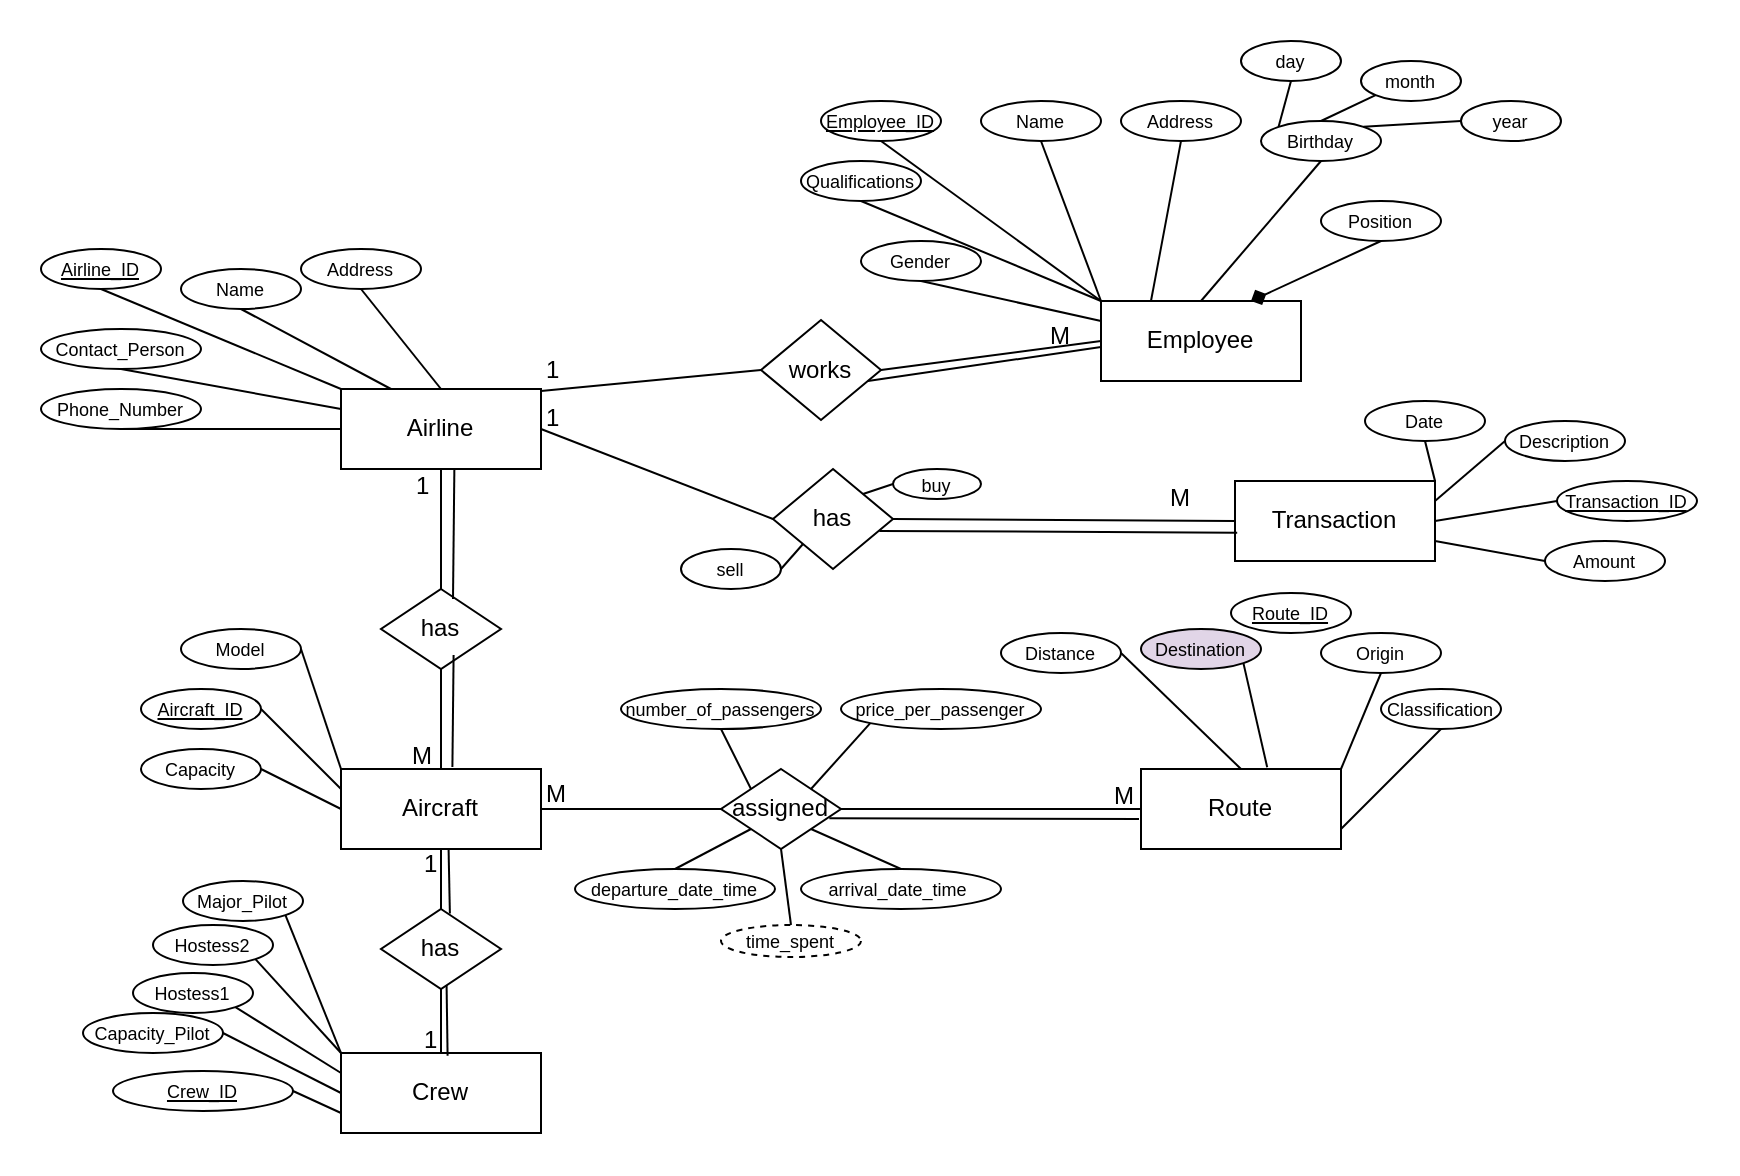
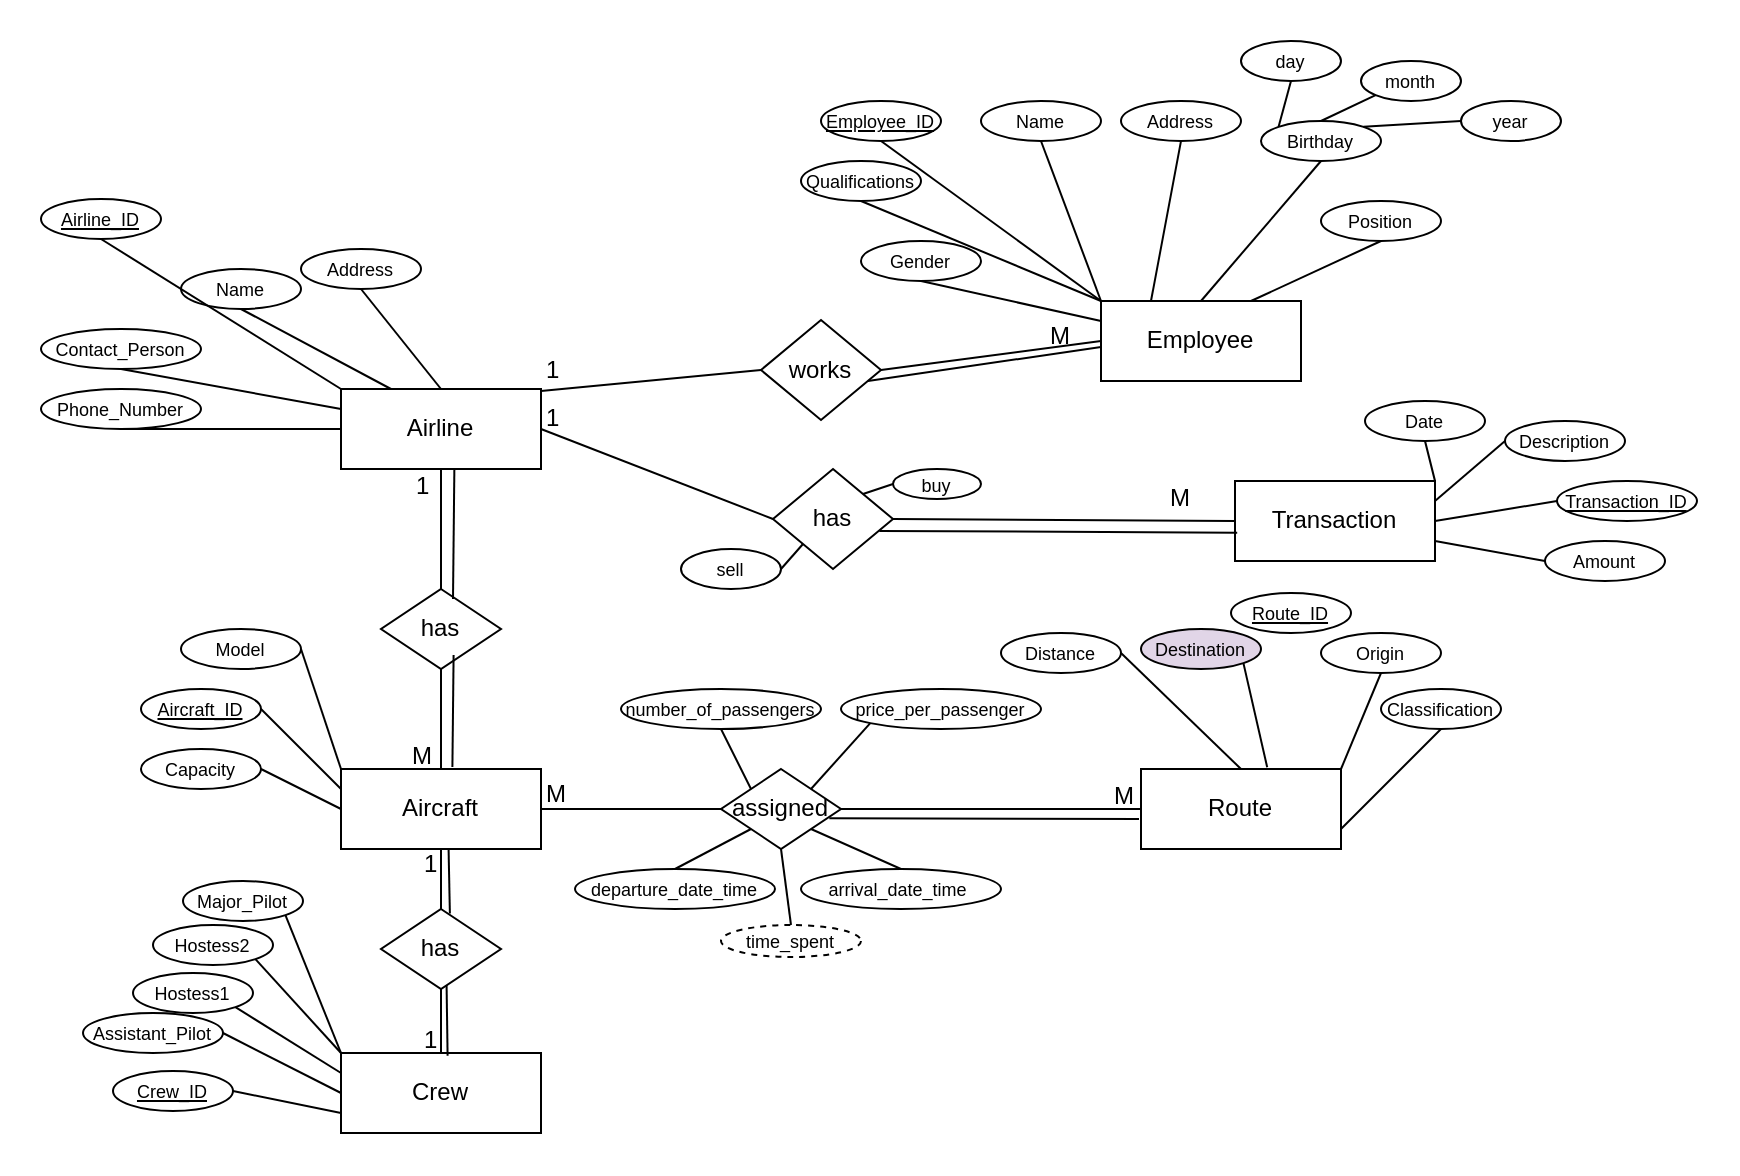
- <mxCell id="8" value="&lt;font style=&quot;font-size: 9px;&quot;&gt;Airline_ID&lt;/font&gt;" style="ellipse;whiteSpace=wrap;html=1;align=center;fontStyle=4;" vertex="1" parent="1"><mxGeometry x="20" y="124" width="60" height="20" as="geometry" /></mxCell>
+ <mxCell id="8" value="&lt;font style=&quot;font-size: 9px;&quot;&gt;Airline_ID&lt;/font&gt;" style="ellipse;whiteSpace=wrap;html=1;align=center;fontStyle=4;" vertex="1" parent="1"><mxGeometry x="20" y="99" width="60" height="20" as="geometry" /></mxCell>
- <mxCell id="45" value="" style="endArrow=diamond;html=1;rounded=0;exitX=0.5;exitY=1;exitDx=0;exitDy=0;entryX=0.75;entryY=0;entryDx=0;entryDy=0;" edge="1" parent="1" source="31" target="3"><mxGeometry relative="1" as="geometry"><mxPoint x="670" y="90" as="sourcePoint" /><mxPoint x="610" y="160" as="targetPoint" /></mxGeometry></mxCell>
+ <mxCell id="45" value="" style="endArrow=none;html=1;rounded=0;exitX=0.5;exitY=1;exitDx=0;exitDy=0;entryX=0.75;entryY=0;entryDx=0;entryDy=0;" edge="1" parent="1" source="31" target="3"><mxGeometry relative="1" as="geometry"><mxPoint x="670" y="90" as="sourcePoint" /><mxPoint x="610" y="160" as="targetPoint" /></mxGeometry></mxCell>
- <mxCell id="59" value="&lt;font style=&quot;font-size: 9px;&quot;&gt;Capacity_Pilot&lt;/font&gt;" style="ellipse;whiteSpace=wrap;html=1;align=center;" vertex="1" parent="1"><mxGeometry x="41" y="506" width="70" height="20" as="geometry" /></mxCell>
+ <mxCell id="59" value="&lt;font style=&quot;font-size: 9px;&quot;&gt;Assistant_Pilot&lt;/font&gt;" style="ellipse;whiteSpace=wrap;html=1;align=center;" vertex="1" parent="1"><mxGeometry x="41" y="506" width="70" height="20" as="geometry" /></mxCell>
- <mxCell id="18" value="&lt;font style=&quot;font-size: 9px;&quot;&gt;Crew_ID &lt;/font&gt;" style="ellipse;whiteSpace=wrap;html=1;align=center;fontStyle=4;" vertex="1" parent="1"><mxGeometry x="56" y="535" width="90" height="20" as="geometry" /></mxCell>
+ <mxCell id="18" value="&lt;font style=&quot;font-size: 9px;&quot;&gt;Crew_ID &lt;/font&gt;" style="ellipse;whiteSpace=wrap;html=1;align=center;fontStyle=4;" vertex="1" parent="1"><mxGeometry x="56" y="535" width="60" height="20" as="geometry" /></mxCell>
